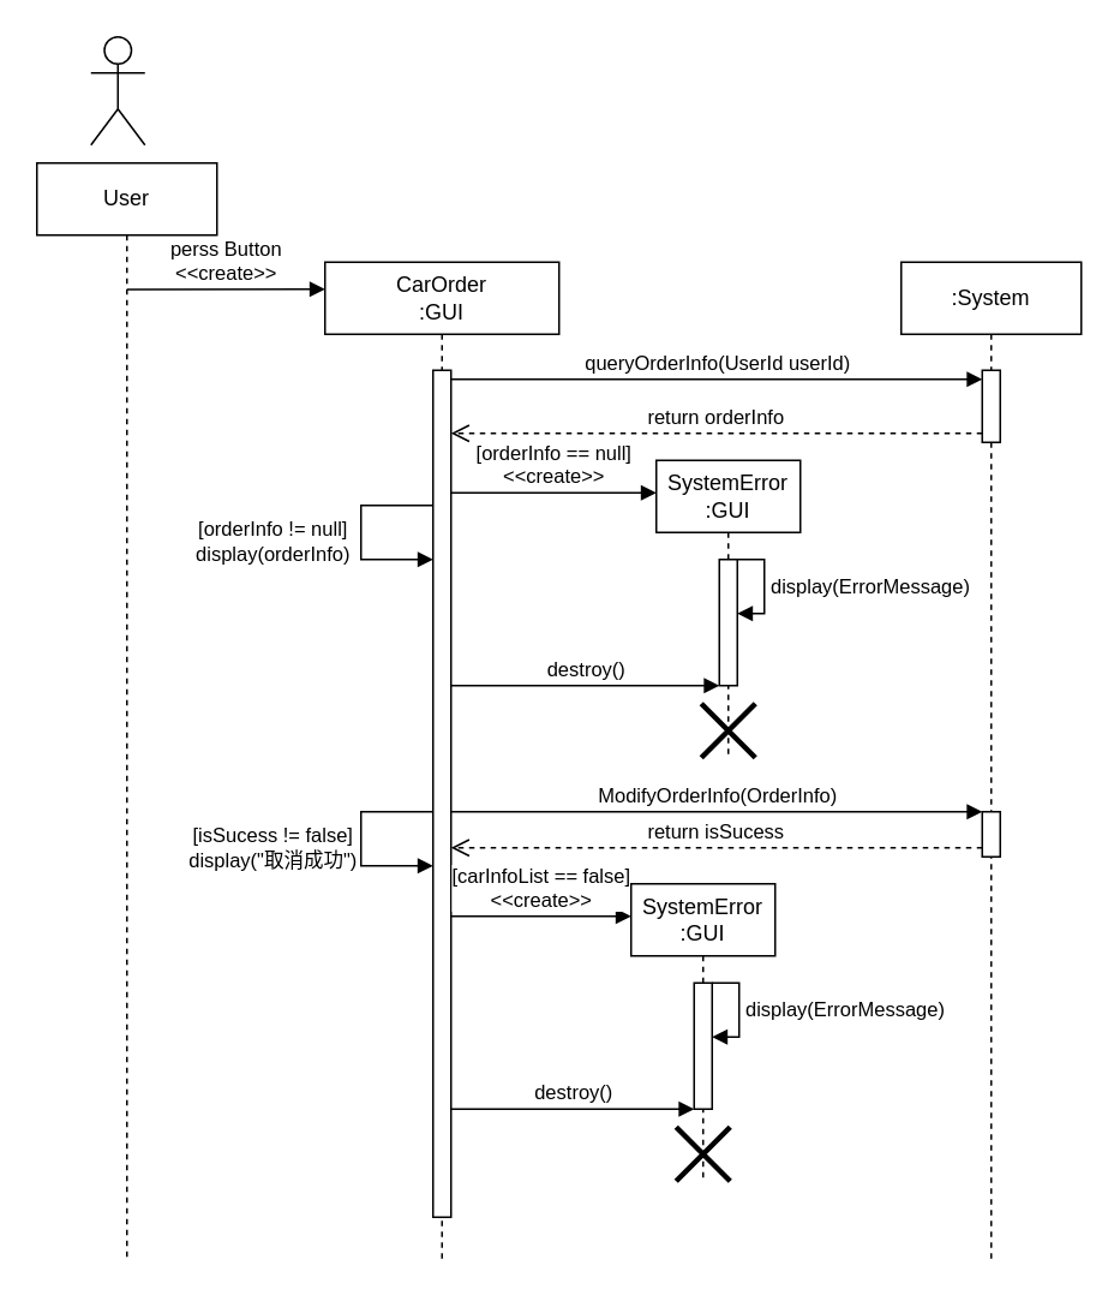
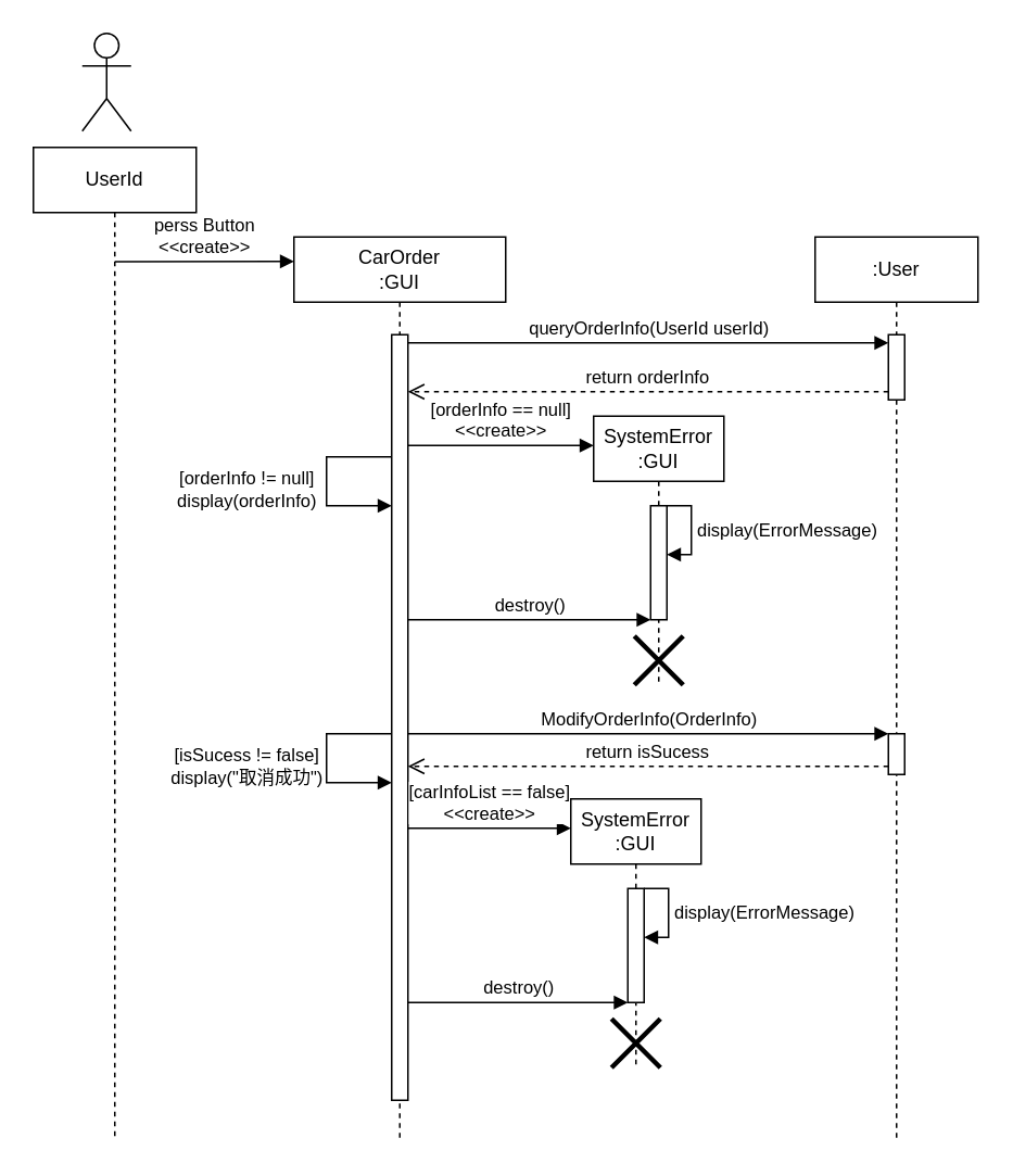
- <mxCell id="3" value="User" style="shape=umlLifeline;perimeter=lifelinePerimeter;whiteSpace=wrap;html=1;container=1;dropTarget=0;collapsible=0;recursiveResize=0;outlineConnect=0;portConstraint=eastwest;newEdgeStyle={&quot;edgeStyle&quot;:&quot;elbowEdgeStyle&quot;,&quot;elbow&quot;:&quot;vertical&quot;,&quot;curved&quot;:0,&quot;rounded&quot;:0};" parent="1" vertex="1"><mxGeometry x="20" y="90" width="100" height="610" as="geometry" /></mxCell>
+ <mxCell id="3" value="UserId" style="shape=umlLifeline;perimeter=lifelinePerimeter;whiteSpace=wrap;html=1;container=1;dropTarget=0;collapsible=0;recursiveResize=0;outlineConnect=0;portConstraint=eastwest;newEdgeStyle={&quot;edgeStyle&quot;:&quot;elbowEdgeStyle&quot;,&quot;elbow&quot;:&quot;vertical&quot;,&quot;curved&quot;:0,&quot;rounded&quot;:0};" parent="1" vertex="1"><mxGeometry x="20" y="90" width="100" height="610" as="geometry" /></mxCell>
- <mxCell id="8" value=":System" style="shape=umlLifeline;perimeter=lifelinePerimeter;whiteSpace=wrap;html=1;container=1;dropTarget=0;collapsible=0;recursiveResize=0;outlineConnect=0;portConstraint=eastwest;newEdgeStyle={&quot;edgeStyle&quot;:&quot;elbowEdgeStyle&quot;,&quot;elbow&quot;:&quot;vertical&quot;,&quot;curved&quot;:0,&quot;rounded&quot;:0};" parent="1" vertex="1"><mxGeometry x="500" y="145" width="100" height="555" as="geometry" /></mxCell>
+ <mxCell id="8" value=":User" style="shape=umlLifeline;perimeter=lifelinePerimeter;whiteSpace=wrap;html=1;container=1;dropTarget=0;collapsible=0;recursiveResize=0;outlineConnect=0;portConstraint=eastwest;newEdgeStyle={&quot;edgeStyle&quot;:&quot;elbowEdgeStyle&quot;,&quot;elbow&quot;:&quot;vertical&quot;,&quot;curved&quot;:0,&quot;rounded&quot;:0};" parent="1" vertex="1"><mxGeometry x="500" y="145" width="100" height="555" as="geometry" /></mxCell>
